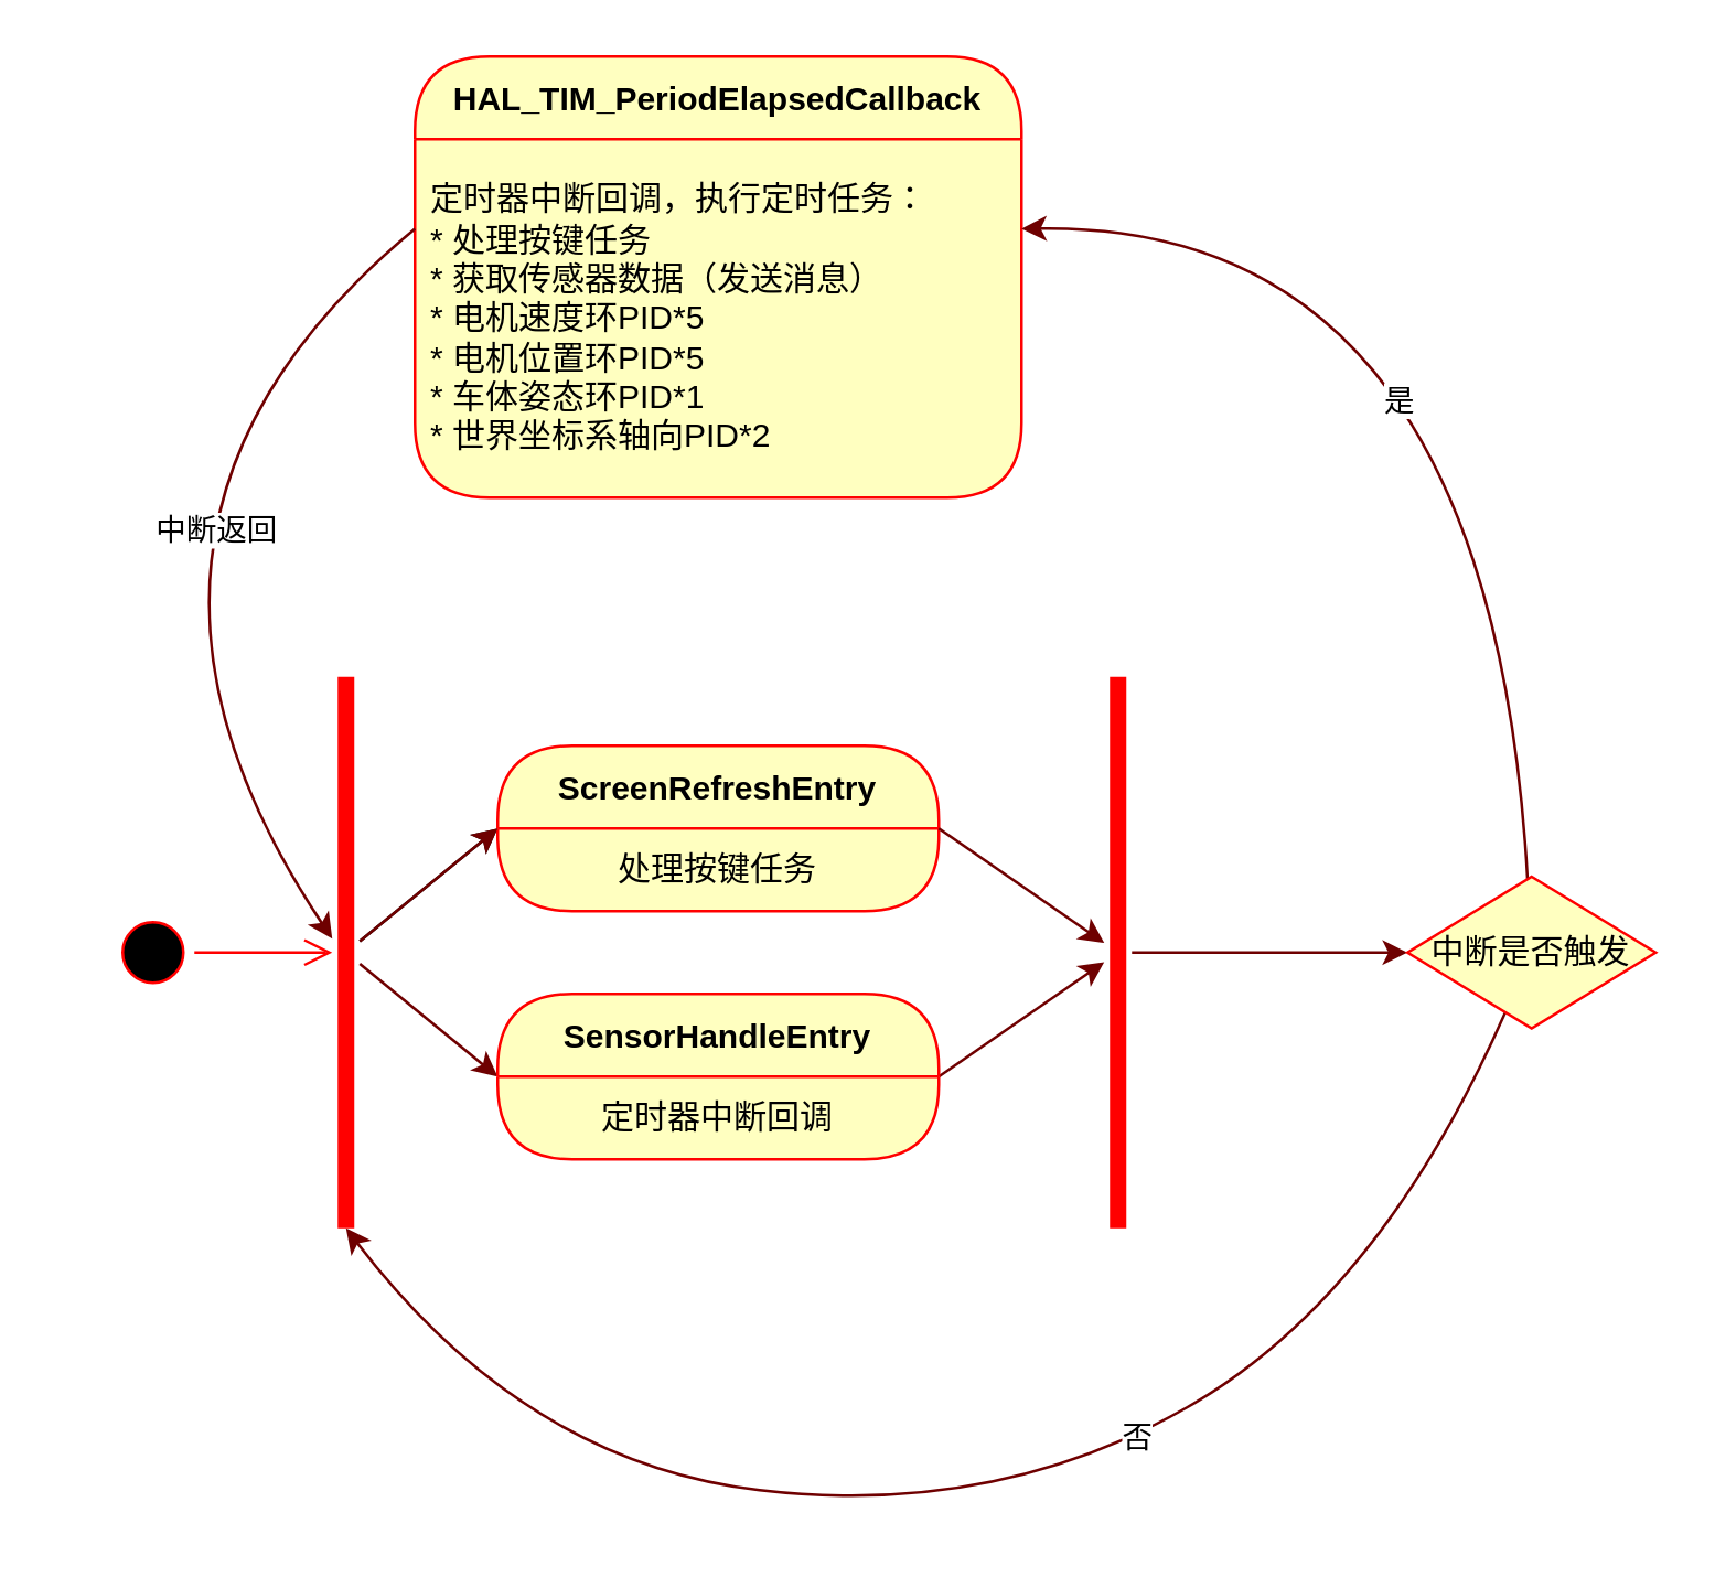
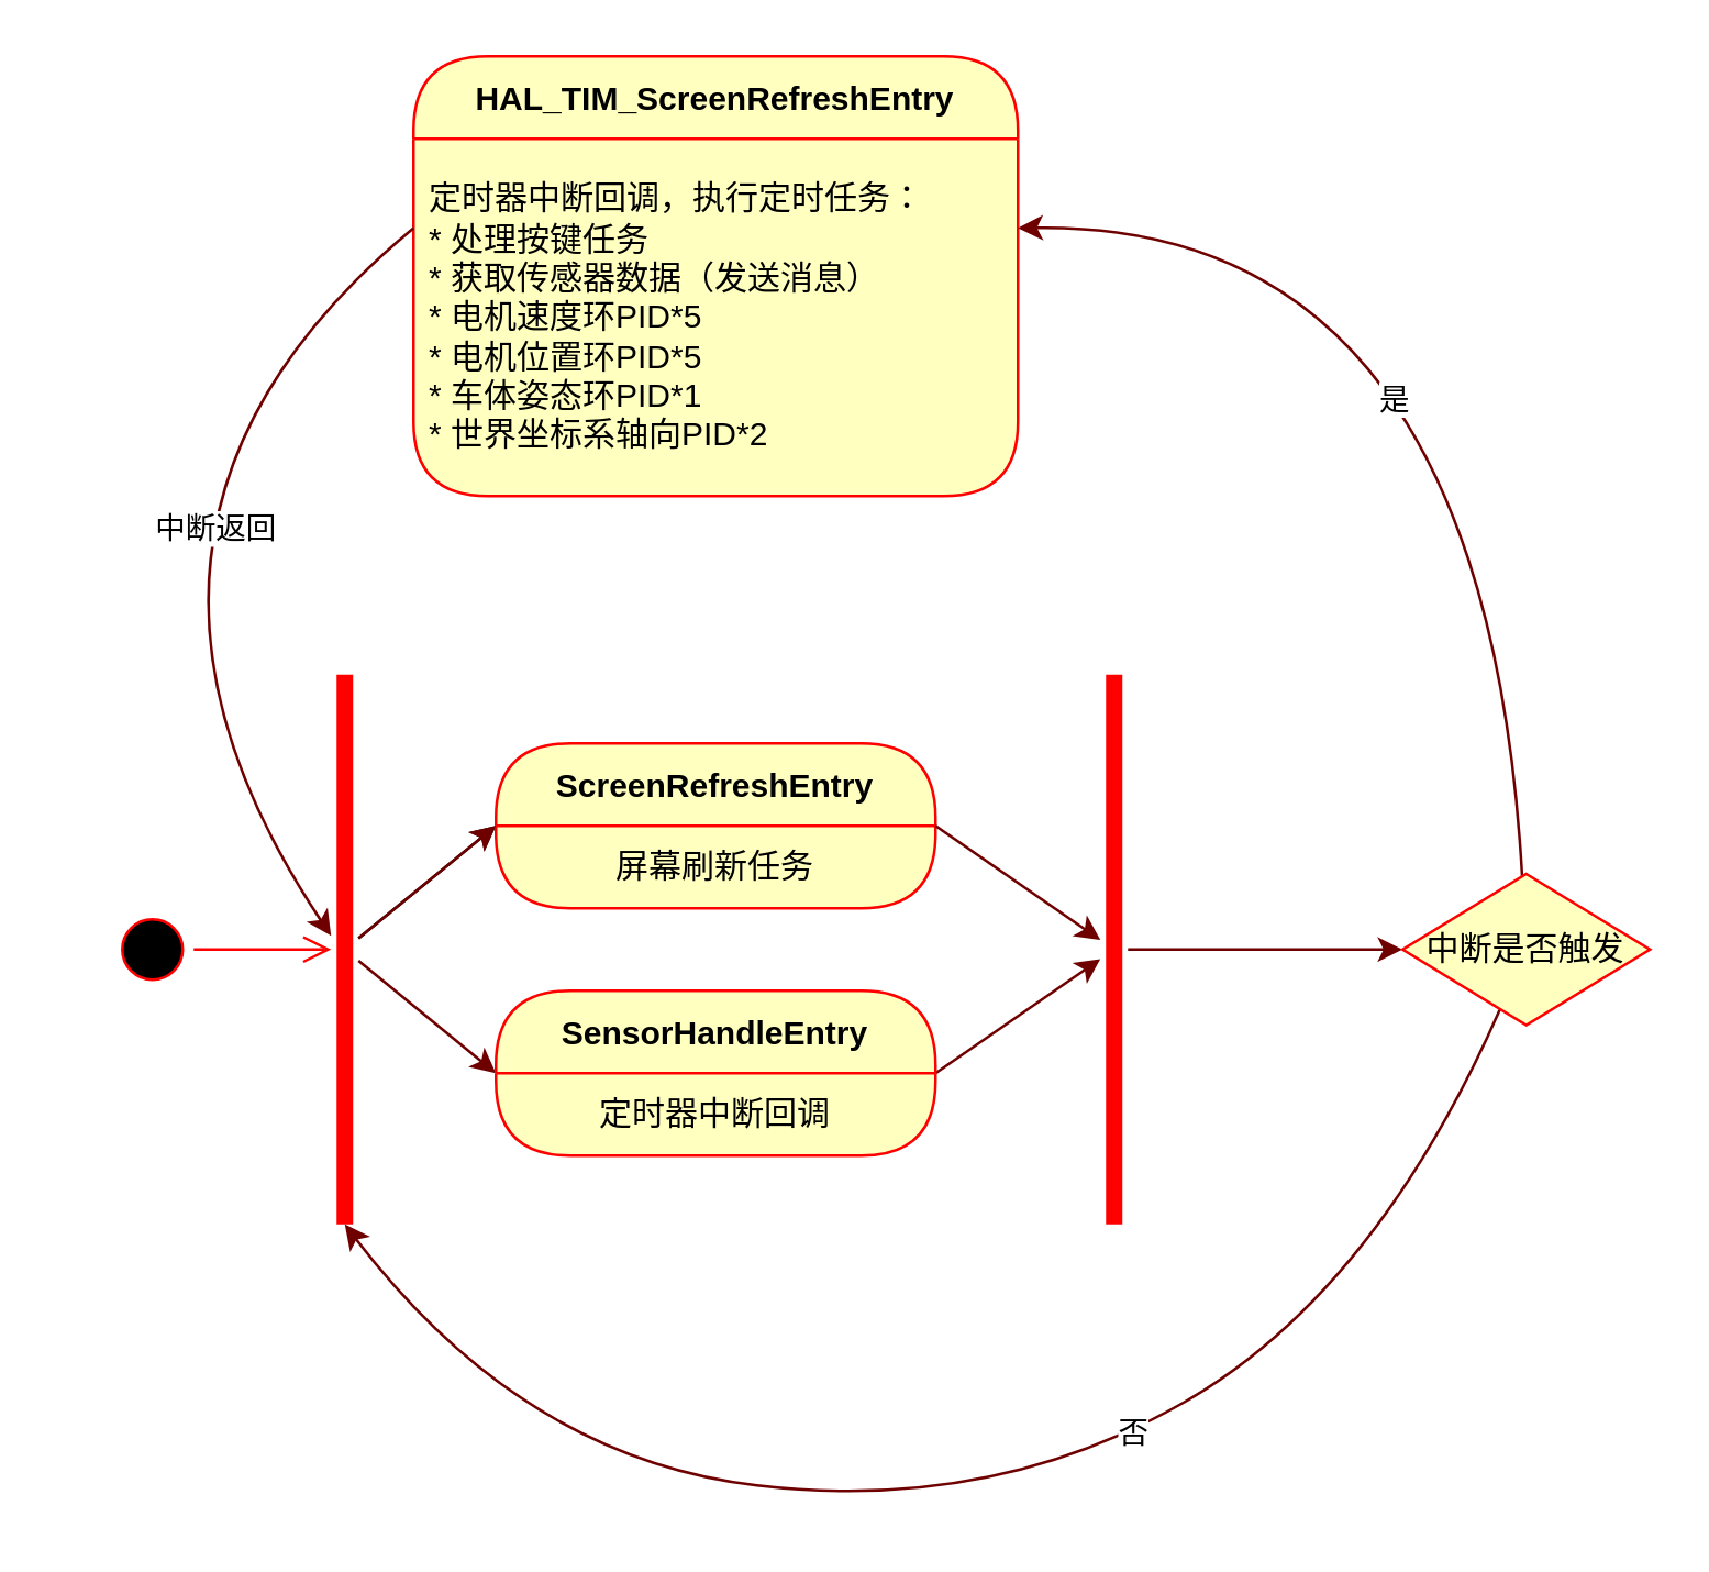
- <mxCell id="12" value="HAL_TIM_PeriodElapsedCallback" style="swimlane;fontStyle=1;align=center;verticalAlign=middle;childLayout=stackLayout;horizontal=1;startSize=30;horizontalStack=0;resizeParent=0;resizeLast=1;container=0;fontColor=#000000;collapsible=0;rounded=1;arcSize=30;strokeColor=#ff0000;fillColor=#ffffc0;swimlaneFillColor=#ffffc0;dropTarget=0;" parent="1" vertex="1"><mxGeometry x="150" y="20" width="220" height="160" as="geometry" /></mxCell>
+ <mxCell id="12" value="HAL_TIM_ScreenRefreshEntry" style="swimlane;fontStyle=1;align=center;verticalAlign=middle;childLayout=stackLayout;horizontal=1;startSize=30;horizontalStack=0;resizeParent=0;resizeLast=1;container=0;fontColor=#000000;collapsible=0;rounded=1;arcSize=30;strokeColor=#ff0000;fillColor=#ffffc0;swimlaneFillColor=#ffffc0;dropTarget=0;" parent="1" vertex="1"><mxGeometry x="150" y="20" width="220" height="160" as="geometry" /></mxCell>
- <mxCell id="8" value="处理按键任务" style="text;html=1;strokeColor=none;fillColor=none;align=center;verticalAlign=middle;spacingLeft=4;spacingRight=4;whiteSpace=wrap;overflow=hidden;rotatable=0;fontColor=#000000;" parent="7" vertex="1"><mxGeometry y="30" width="160" height="30" as="geometry" /></mxCell>
+ <mxCell id="8" value="屏幕刷新任务" style="text;html=1;strokeColor=none;fillColor=none;align=center;verticalAlign=middle;spacingLeft=4;spacingRight=4;whiteSpace=wrap;overflow=hidden;rotatable=0;fontColor=#000000;" parent="7" vertex="1"><mxGeometry y="30" width="160" height="30" as="geometry" /></mxCell>
